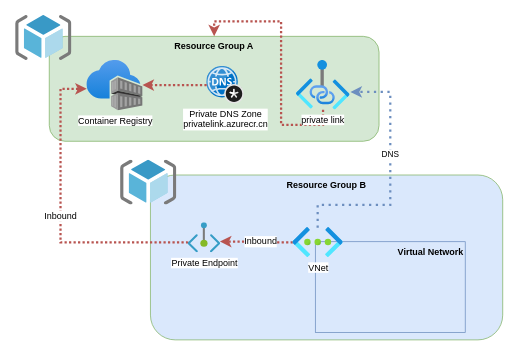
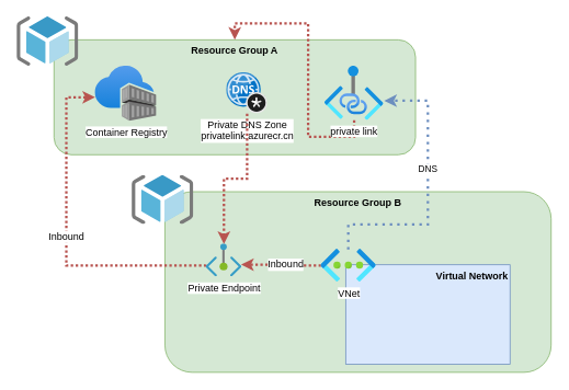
- <mxCell id="15" style="edgeStyle=orthogonalEdgeStyle;rounded=0;orthogonalLoop=1;jettySize=auto;html=1;entryX=0.992;entryY=0.49;entryDx=0;entryDy=0;entryPerimeter=0;strokeWidth=3;fillColor=#f8cecc;strokeColor=#b85450;dashed=1;dashPattern=1 1;" edge="1" parent="1" source="6" target="5"><mxGeometry relative="1" as="geometry" /></mxCell>
+ <mxCell id="15" style="edgeStyle=orthogonalEdgeStyle;rounded=0;orthogonalLoop=1;jettySize=auto;html=1;strokeWidth=3;fillColor=#f8cecc;strokeColor=#b85450;dashed=1;dashPattern=1 1;" edge="1" parent="1" source="6" target="14"><mxGeometry relative="1" as="geometry" /></mxCell>
- <mxCell id="3" value="Resource Group B" style="rounded=1;whiteSpace=wrap;html=1;verticalAlign=top;fillColor=#dae8fc;strokeColor=#82b366;fontStyle=1;" vertex="1" parent="1"><mxGeometry x="200" y="233" width="470" height="220" as="geometry" /></mxCell>
+ <mxCell id="3" value="Resource Group B" style="rounded=1;whiteSpace=wrap;html=1;verticalAlign=top;fillColor=#d5e8d4;strokeColor=#82b366;fontStyle=1" vertex="1" parent="1"><mxGeometry x="200" y="233" width="470" height="220" as="geometry" /></mxCell>
